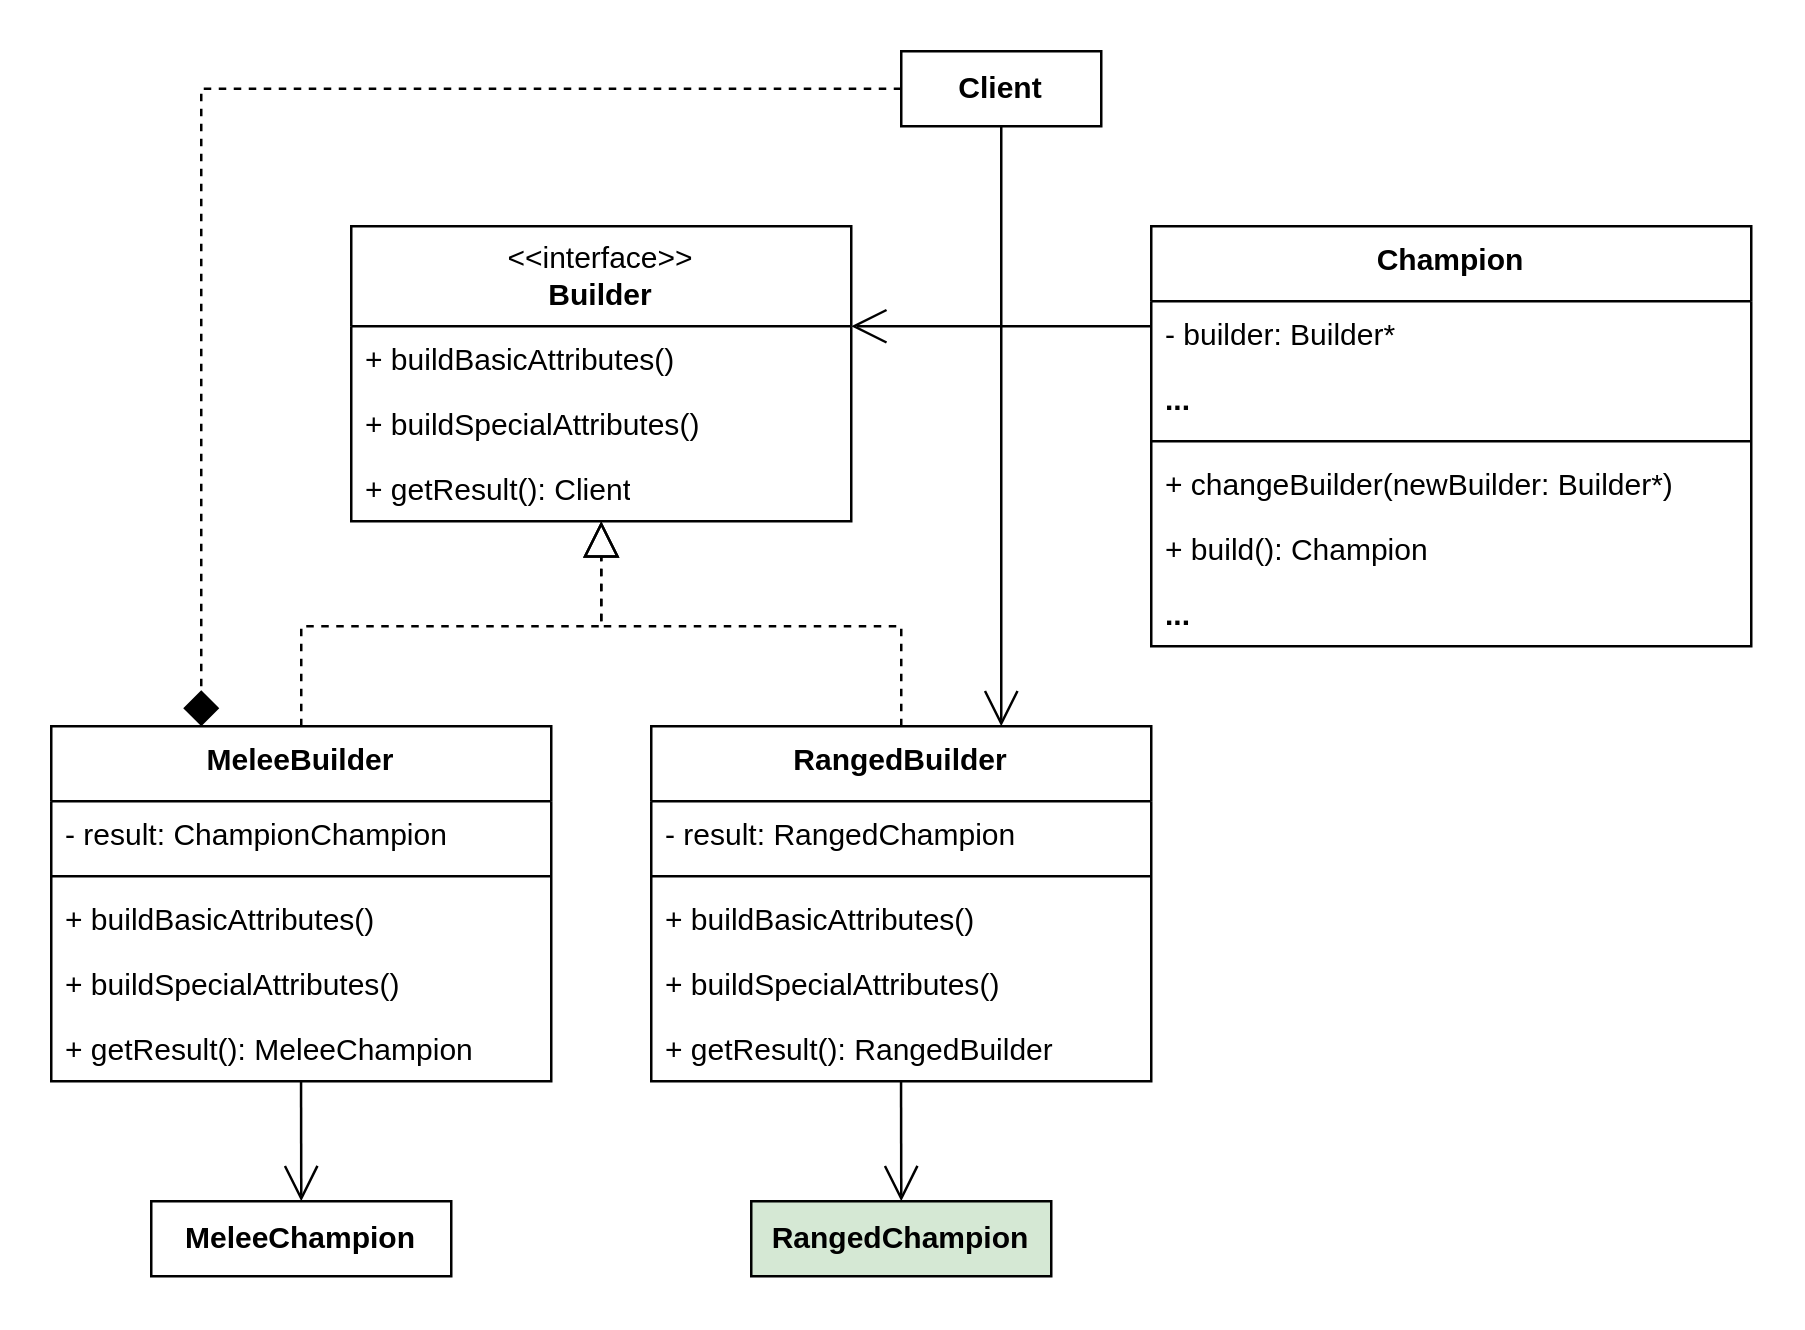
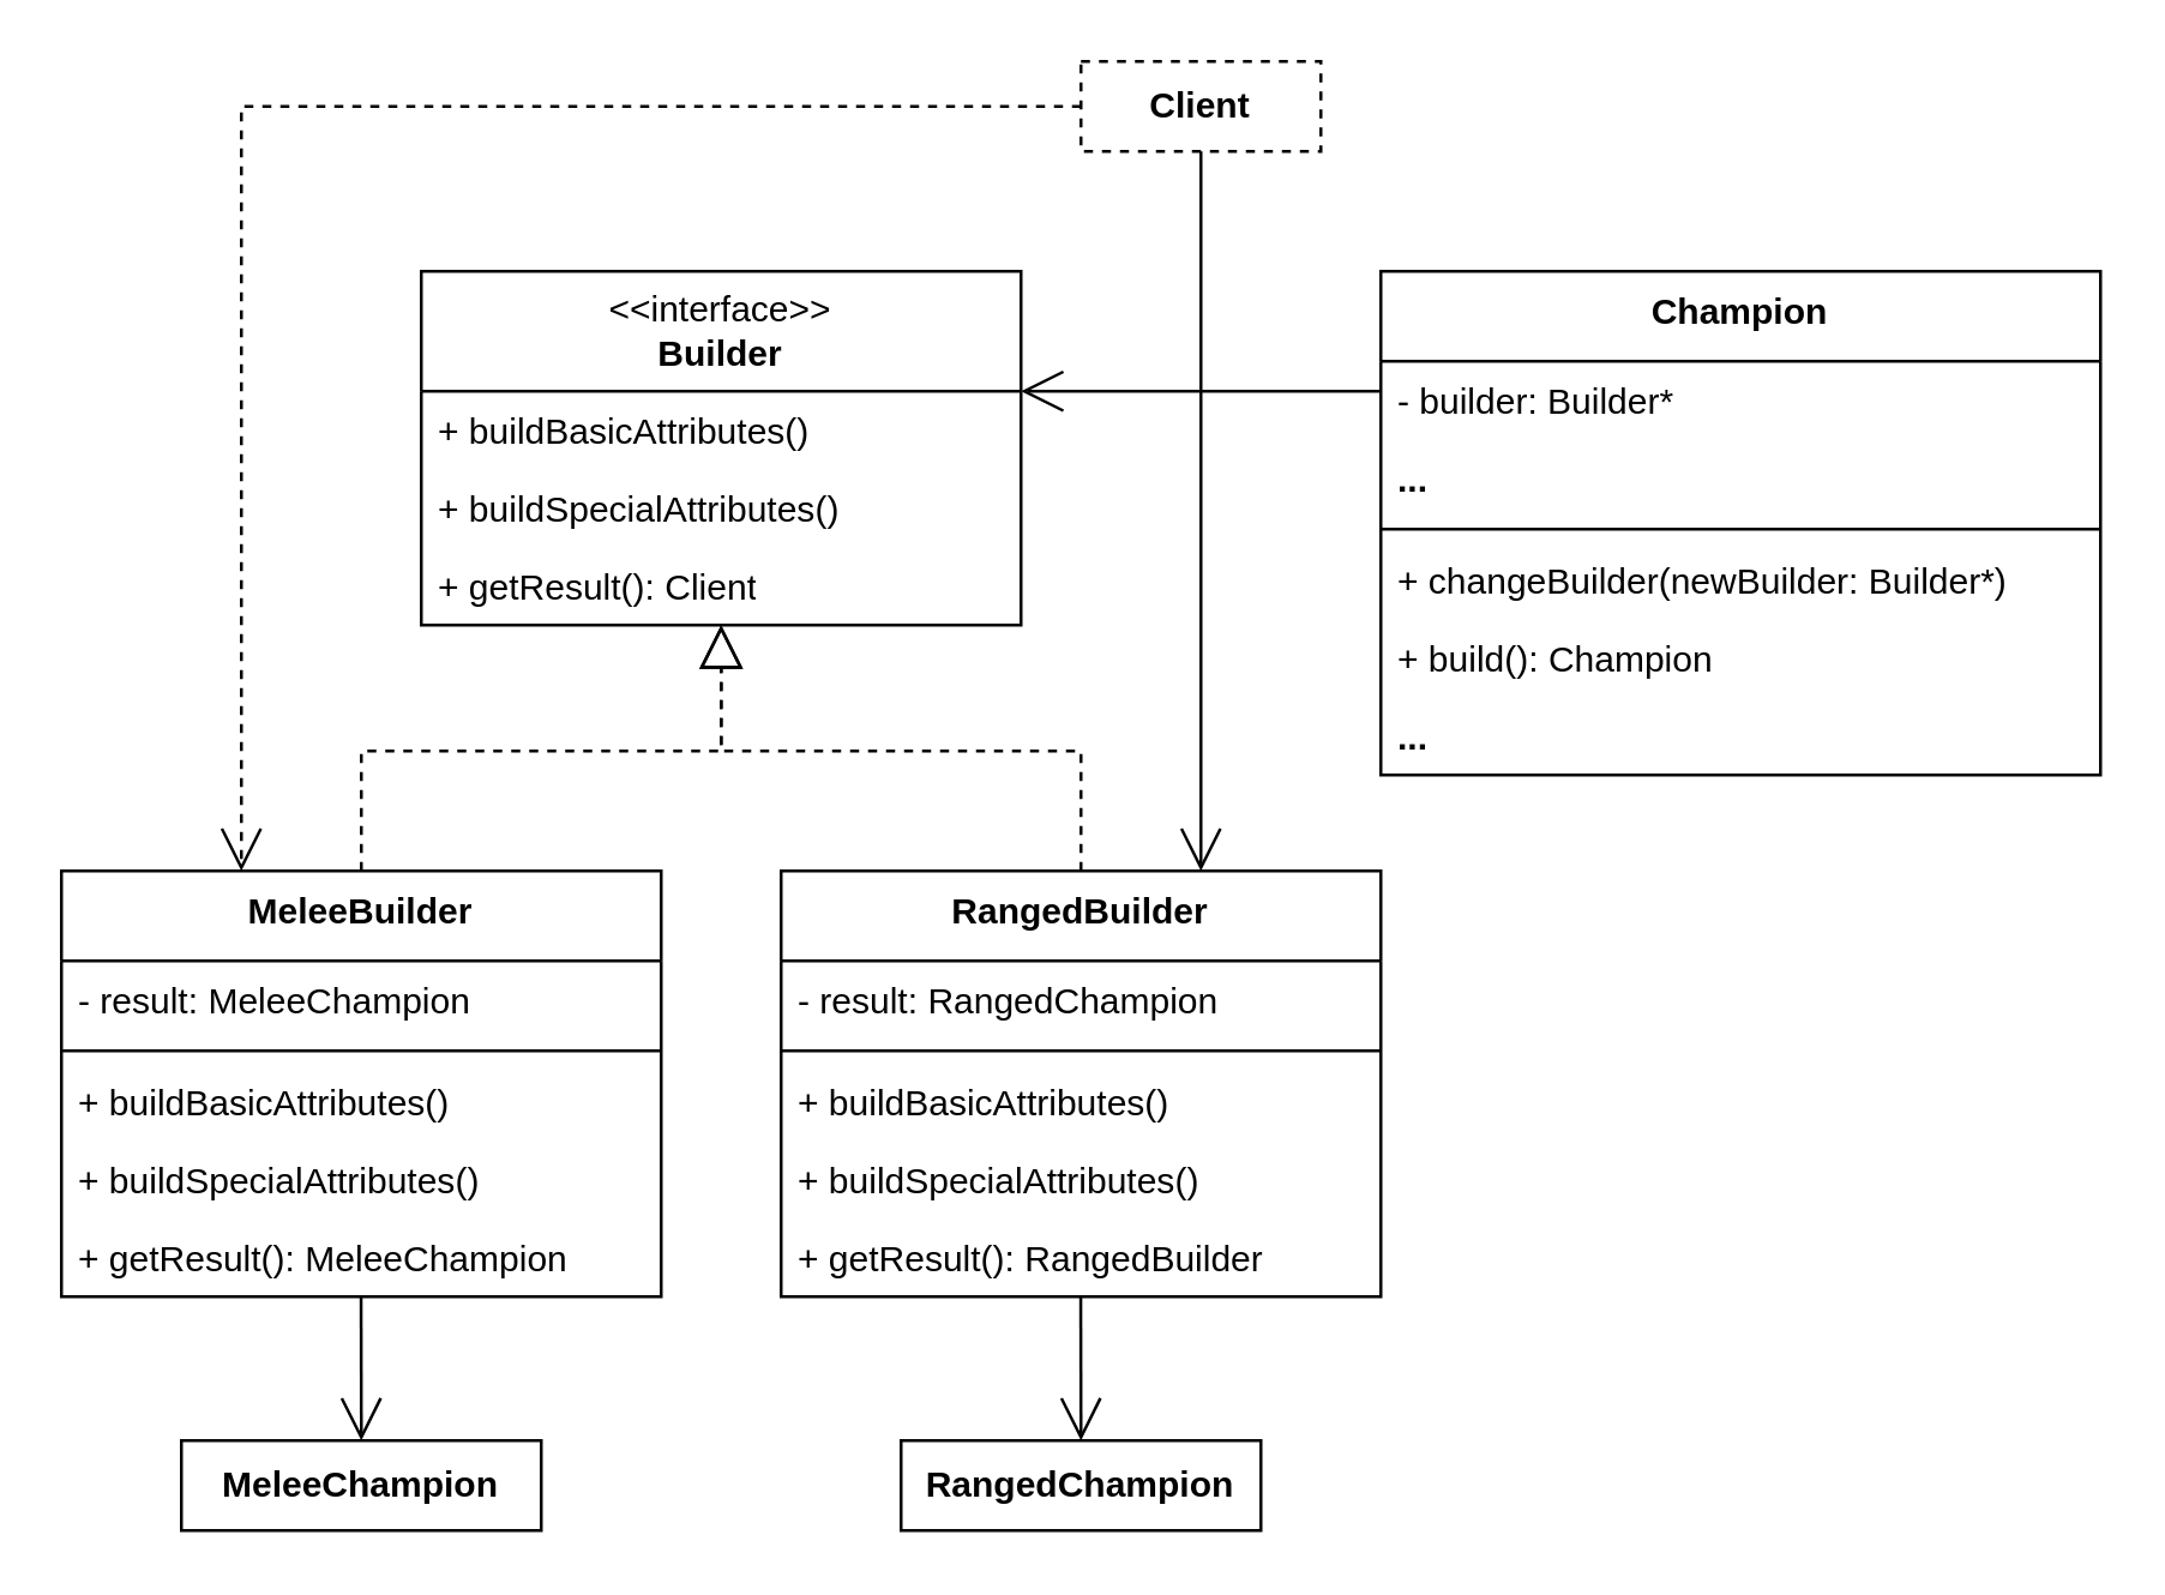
- <mxCell id="32" value="&lt;b&gt;Client&lt;/b&gt;" style="html=1;whiteSpace=wrap;" vertex="1" parent="1"><mxGeometry x="360" y="20" width="80" height="30" as="geometry" /></mxCell>
+ <mxCell id="32" value="&lt;b&gt;Client&lt;/b&gt;" style="html=1;whiteSpace=wrap;dashed=1;" vertex="1" parent="1"><mxGeometry x="360" y="20" width="80" height="30" as="geometry" /></mxCell>
- <mxCell id="33" value="" style="endArrow=diamond;endSize=12;dashed=1;html=1;rounded=0;exitX=0;exitY=0.5;exitDx=0;exitDy=0;entryX=0.3;entryY=0;entryDx=0;entryDy=0;entryPerimeter=0;" edge="1" parent="1" source="32" target="6"><mxGeometry width="160" relative="1" as="geometry"><mxPoint x="340" y="40" as="sourcePoint" /><mxPoint x="80" y="280" as="targetPoint" /><Array as="points"><mxPoint x="80" y="35" /></Array></mxGeometry></mxCell>
+ <mxCell id="33" value="" style="endArrow=open;endSize=12;dashed=1;html=1;rounded=0;exitX=0;exitY=0.5;exitDx=0;exitDy=0;entryX=0.3;entryY=0;entryDx=0;entryDy=0;entryPerimeter=0;" edge="1" parent="1" source="32" target="6"><mxGeometry width="160" relative="1" as="geometry"><mxPoint x="340" y="40" as="sourcePoint" /><mxPoint x="80" y="280" as="targetPoint" /><Array as="points"><mxPoint x="80" y="35" /></Array></mxGeometry></mxCell>
- <mxCell id="7" value="- result&lt;span style=&quot;background-color: initial;&quot;&gt;: Champion&lt;/span&gt;Champion" style="text;strokeColor=none;fillColor=none;align=left;verticalAlign=top;spacingLeft=4;spacingRight=4;overflow=hidden;rotatable=0;points=[[0,0.5],[1,0.5]];portConstraint=eastwest;whiteSpace=wrap;html=1;" vertex="1" parent="6"><mxGeometry y="30" width="200" height="26" as="geometry" /></mxCell>
+ <mxCell id="7" value="- result&lt;span style=&quot;background-color: initial;&quot;&gt;: Melee&lt;/span&gt;Champion" style="text;strokeColor=none;fillColor=none;align=left;verticalAlign=top;spacingLeft=4;spacingRight=4;overflow=hidden;rotatable=0;points=[[0,0.5],[1,0.5]];portConstraint=eastwest;whiteSpace=wrap;html=1;" vertex="1" parent="6"><mxGeometry y="30" width="200" height="26" as="geometry" /></mxCell>
- <mxCell id="23" value="&lt;b&gt;Ranged&lt;span style=&quot;text-align: left;&quot;&gt;Champion&lt;/span&gt;&lt;/b&gt;" style="html=1;whiteSpace=wrap;fillColor=#d5e8d4;" vertex="1" parent="1"><mxGeometry x="300" y="480" width="120" height="30" as="geometry" /></mxCell>
+ <mxCell id="23" value="&lt;b&gt;Ranged&lt;span style=&quot;text-align: left;&quot;&gt;Champion&lt;/span&gt;&lt;/b&gt;" style="html=1;whiteSpace=wrap;" vertex="1" parent="1"><mxGeometry x="300" y="480" width="120" height="30" as="geometry" /></mxCell>
